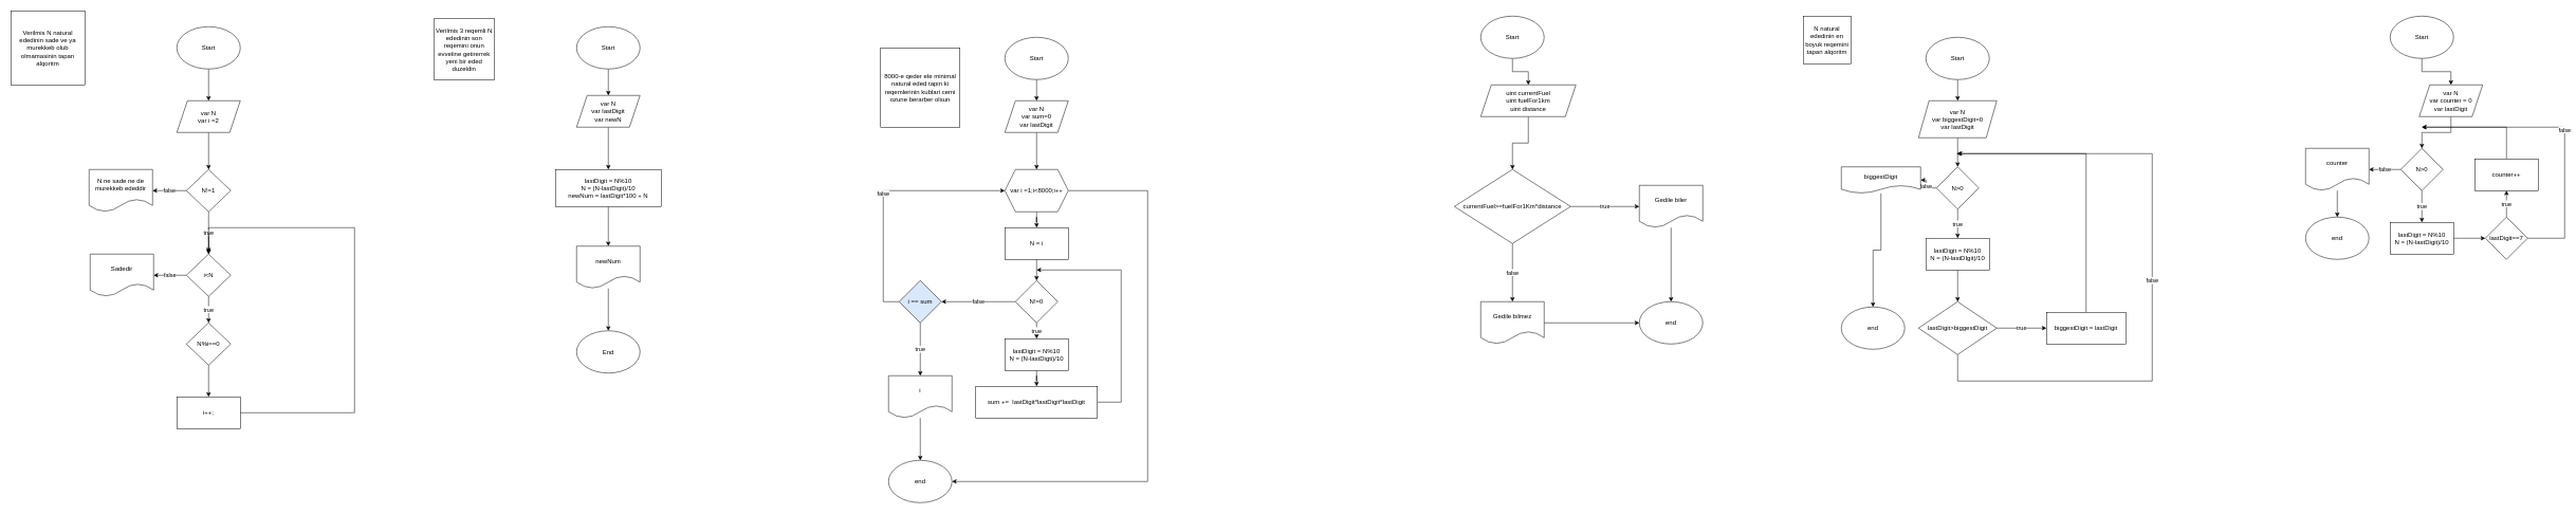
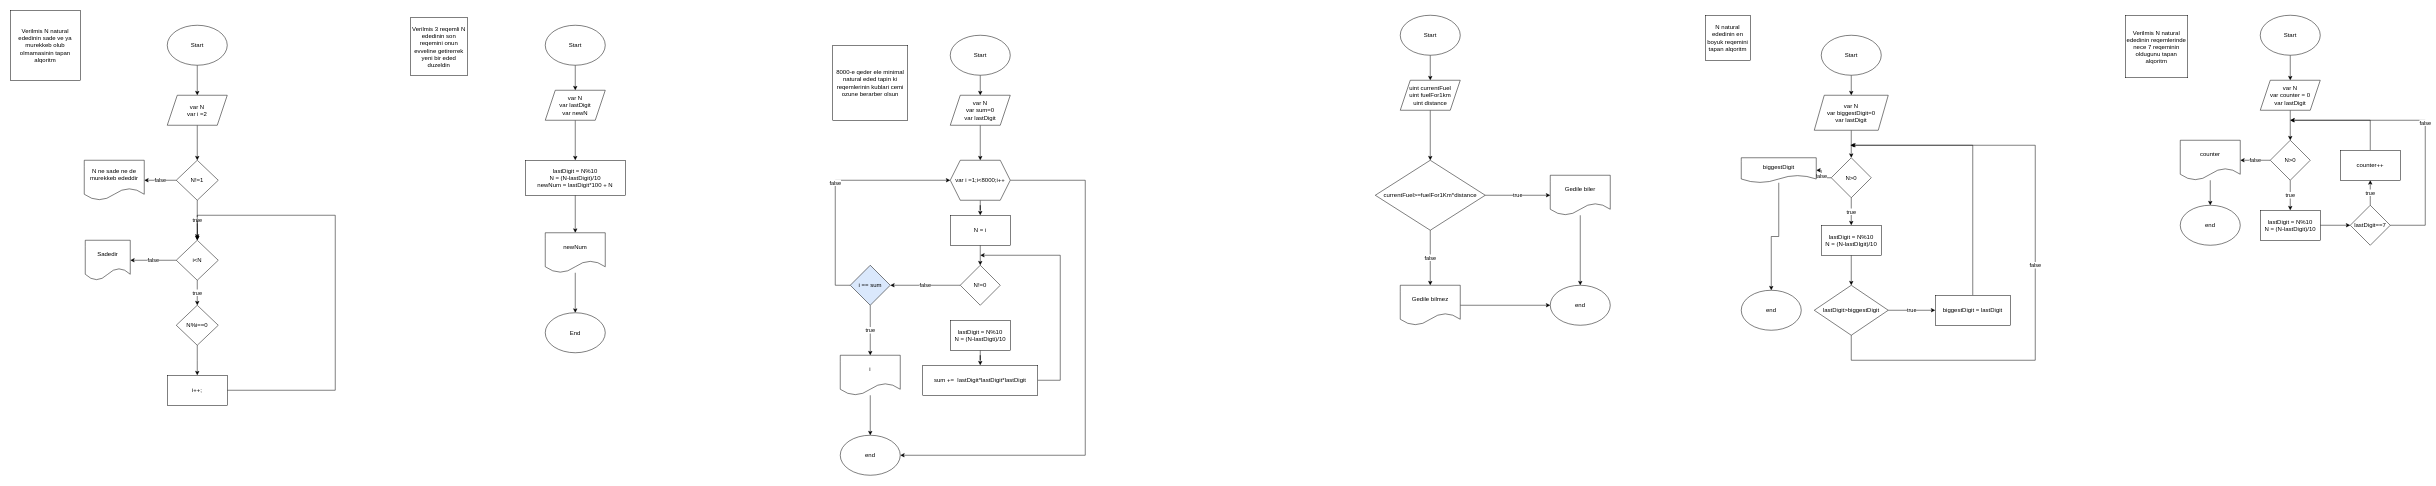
+ <mxCell id="83" value="Verilmis N natural ededinin reqemlerinde nece 7 reqeminin oldugunu tapan alqoritm" style="whiteSpace=wrap;html=1;aspect=fixed;" vertex="1" parent="1"><mxGeometry x="4250" y="30" width="125" height="125" as="geometry" /></mxCell>
- <mxCell id="56" value="uint currentFuel&lt;br&gt;uint fuelFor1km&lt;br&gt;uint distance" style="shape=parallelogram;perimeter=parallelogramPerimeter;whiteSpace=wrap;html=1;fixedSize=1;" vertex="1" parent="1"><mxGeometry x="2800" y="160" width="180" height="60" as="geometry" /></mxCell>
+ <mxCell id="56" value="uint currentFuel&lt;br&gt;uint fuelFor1km&lt;br&gt;uint distance" style="shape=parallelogram;perimeter=parallelogramPerimeter;whiteSpace=wrap;html=1;fixedSize=1;" vertex="1" parent="1"><mxGeometry x="2800" y="160" width="120" height="60" as="geometry" /></mxCell>
- <mxCell id="87" value="var N&lt;br&gt;var counter = 0&lt;br&gt;var lastDigit" style="shape=parallelogram;perimeter=parallelogramPerimeter;whiteSpace=wrap;html=1;fixedSize=1;" vertex="1" parent="1"><mxGeometry x="4575" y="160" width="120" height="60" as="geometry" /></mxCell>
+ <mxCell id="87" value="var N&lt;br&gt;var counter = 0&lt;br&gt;var lastDigit" style="shape=parallelogram;perimeter=parallelogramPerimeter;whiteSpace=wrap;html=1;fixedSize=1;" vertex="1" parent="1"><mxGeometry x="4520" y="160" width="120" height="60" as="geometry" /></mxCell>
- <mxCell id="19" value="Sadedir" style="shape=document;whiteSpace=wrap;html=1;boundedLbl=1;" vertex="1" parent="1"><mxGeometry x="170" y="480" width="120" height="80" as="geometry" /></mxCell>
+ <mxCell id="19" value="Sadedir" style="shape=document;whiteSpace=wrap;html=1;boundedLbl=1;" vertex="1" parent="1"><mxGeometry x="170" y="480" width="90" height="80" as="geometry" /></mxCell>
- <mxCell id="38" value="true" style="edgeStyle=orthogonalEdgeStyle;rounded=0;orthogonalLoop=1;jettySize=auto;html=1;" edge="1" parent="1" source="40" target="42"><mxGeometry relative="1" as="geometry" /></mxCell>
